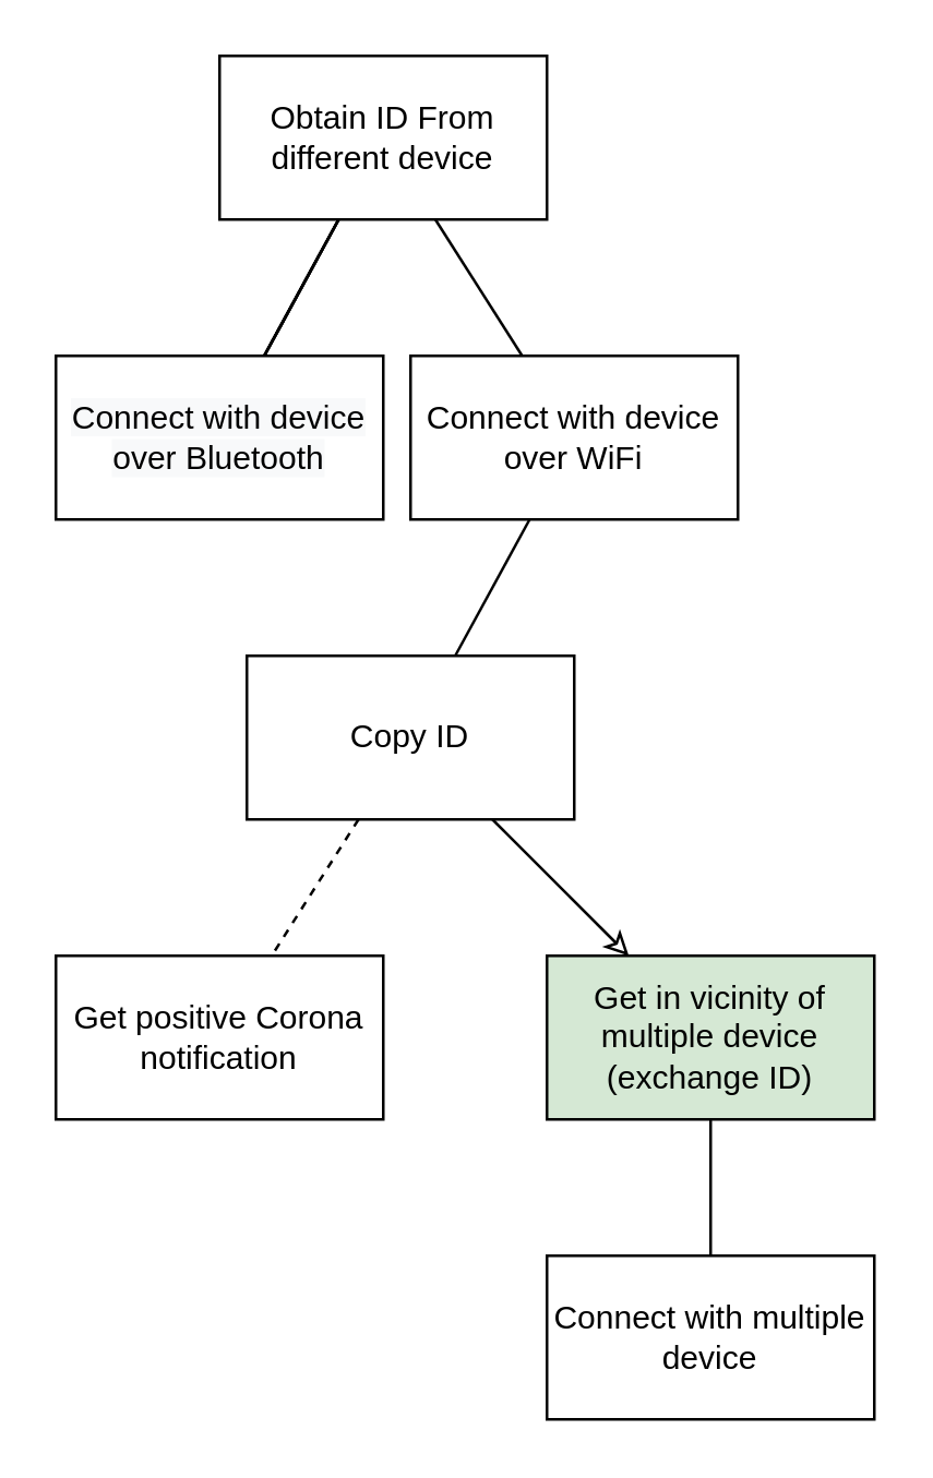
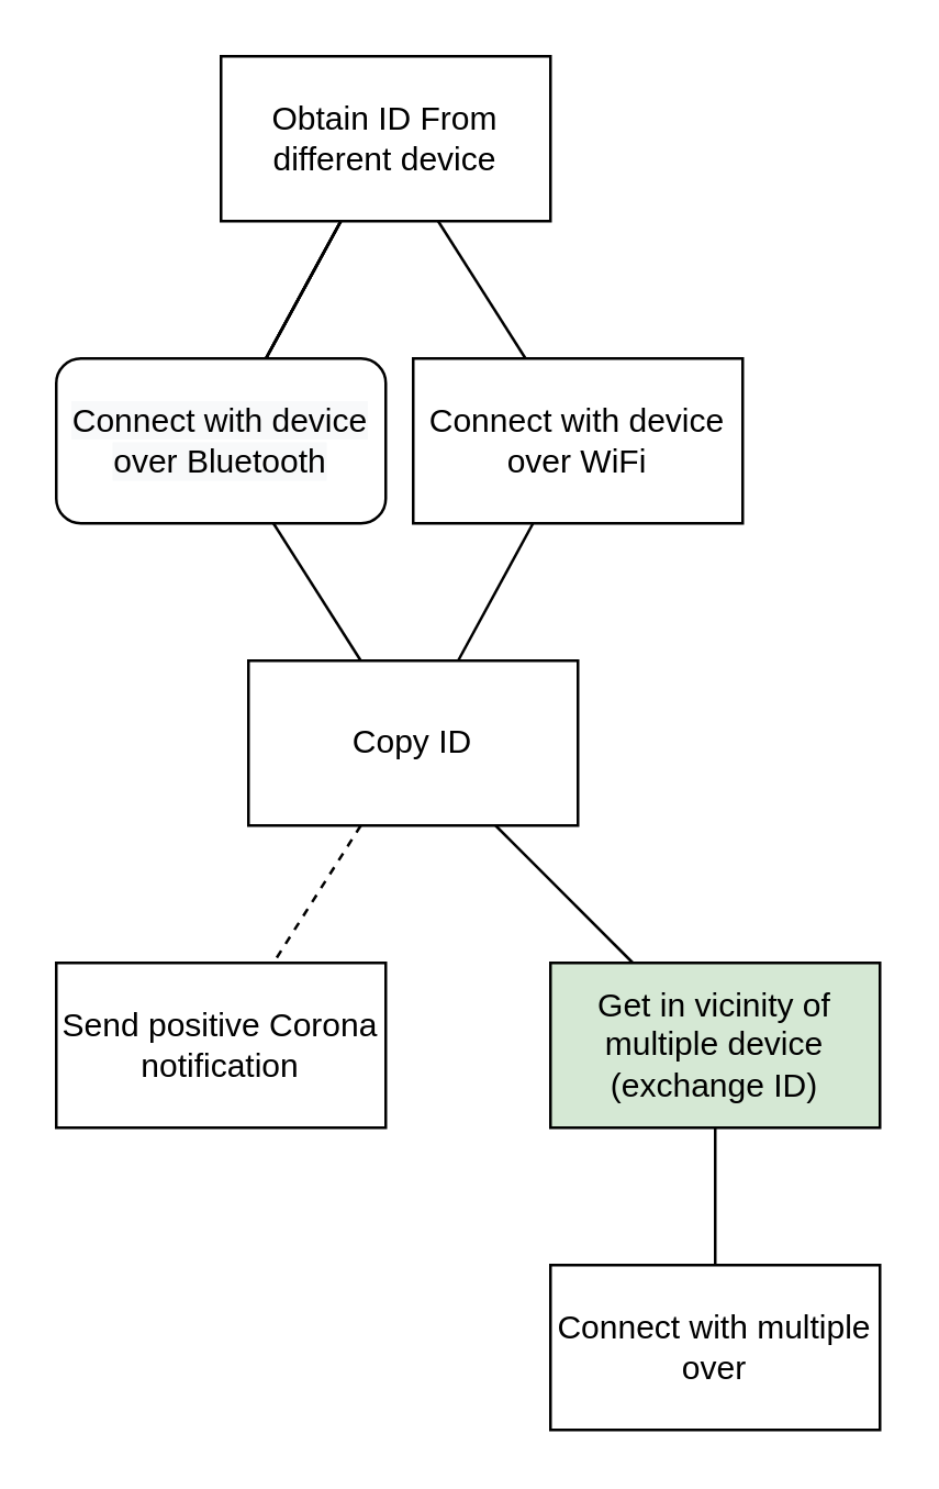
- <mxCell id="8" value="&lt;span style=&quot;color: rgb(0 , 0 , 0) ; font-family: &amp;#34;helvetica&amp;#34; ; font-size: 12px ; font-style: normal ; font-weight: 400 ; letter-spacing: normal ; text-align: center ; text-indent: 0px ; text-transform: none ; word-spacing: 0px ; background-color: rgb(248 , 249 , 250) ; display: inline ; float: none&quot;&gt;Connect with device over Bluetooth&lt;/span&gt;" style="rounded=0;whiteSpace=wrap;html=1;" parent="1" vertex="1"><mxGeometry x="20" y="130" width="120" height="60" as="geometry" /></mxCell>
+ <mxCell id="8" value="&lt;span style=&quot;color: rgb(0 , 0 , 0) ; font-family: &amp;#34;helvetica&amp;#34; ; font-size: 12px ; font-style: normal ; font-weight: 400 ; letter-spacing: normal ; text-align: center ; text-indent: 0px ; text-transform: none ; word-spacing: 0px ; background-color: rgb(248 , 249 , 250) ; display: inline ; float: none&quot;&gt;Connect with device over Bluetooth&lt;/span&gt;" style="whiteSpace=wrap;html=1;rounded=1;" parent="1" vertex="1"><mxGeometry x="20" y="130" width="120" height="60" as="geometry" /></mxCell>
+ <mxCell id="11" style="rounded=0;orthogonalLoop=1;jettySize=auto;html=1;endArrow=none;endFill=0;" edge="1" parent="1" source="14" target="8"><mxGeometry relative="1" as="geometry" /></mxCell>
- <mxCell id="12" value="" style="edgeStyle=none;rounded=0;orthogonalLoop=1;jettySize=auto;html=1;endArrow=classic;endFill=0;" edge="1" parent="1" source="14" target="16"><mxGeometry relative="1" as="geometry" /></mxCell>
+ <mxCell id="12" value="" style="edgeStyle=none;rounded=0;orthogonalLoop=1;jettySize=auto;html=1;endArrow=none;endFill=0;" edge="1" parent="1" source="14" target="16"><mxGeometry relative="1" as="geometry" /></mxCell>
- <mxCell id="18" value="Get positive Corona notification" style="rounded=0;whiteSpace=wrap;html=1;" vertex="1" parent="1"><mxGeometry x="20" y="350" width="120" height="60" as="geometry" /></mxCell>
+ <mxCell id="18" value="Send positive Corona notification" style="rounded=0;whiteSpace=wrap;html=1;" vertex="1" parent="1"><mxGeometry x="20" y="350" width="120" height="60" as="geometry" /></mxCell>
- <mxCell id="17" value="Connect with multiple device" style="rounded=0;whiteSpace=wrap;html=1;" vertex="1" parent="1"><mxGeometry x="200" y="460" width="120" height="60" as="geometry" /></mxCell>
+ <mxCell id="17" value="Connect with multiple over" style="rounded=0;whiteSpace=wrap;html=1;" vertex="1" parent="1"><mxGeometry x="200" y="460" width="120" height="60" as="geometry" /></mxCell>
